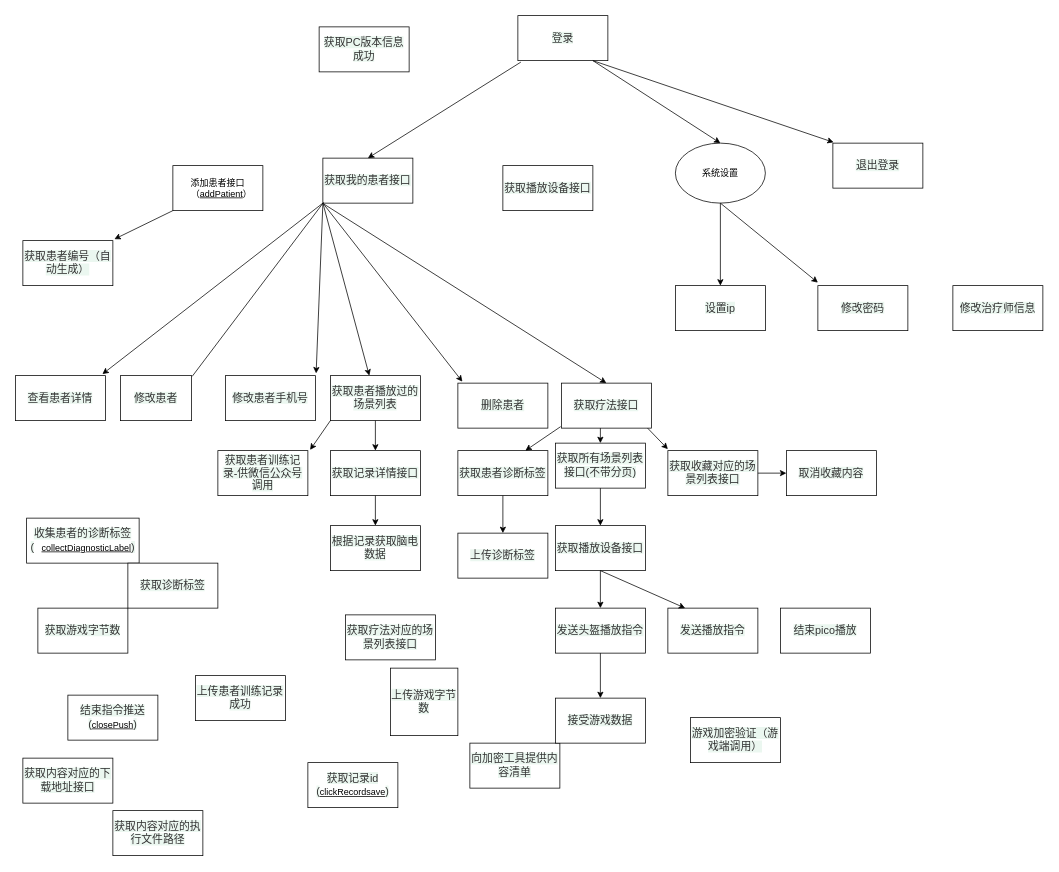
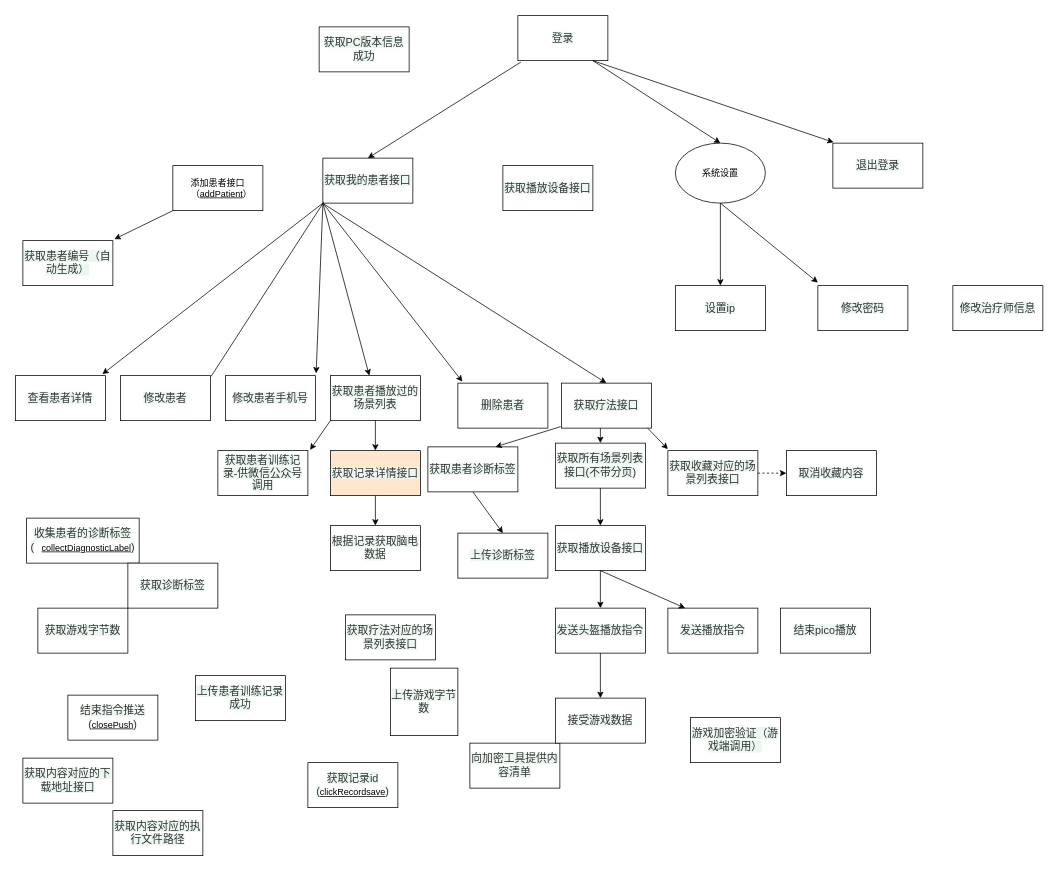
- <mxCell id="40" value="&lt;span style=&quot;color: rgb(51 , 51 , 51) ; font-family: &amp;#34;droid sans&amp;#34; , sans-serif ; font-size: 14.4px ; text-align: left ; white-space: normal ; background-color: rgb(235 , 247 , 240)&quot;&gt;修改患者&lt;/span&gt;" style="rounded=0;whiteSpace=wrap;html=1;" parent="1" vertex="1"><mxGeometry x="160" y="500" width="95" height="60" as="geometry" /></mxCell>
+ <mxCell id="40" value="&lt;span style=&quot;color: rgb(51 , 51 , 51) ; font-family: &amp;#34;droid sans&amp;#34; , sans-serif ; font-size: 14.4px ; text-align: left ; white-space: normal ; background-color: rgb(235 , 247 , 240)&quot;&gt;修改患者&lt;/span&gt;" style="rounded=0;whiteSpace=wrap;html=1;" parent="1" vertex="1"><mxGeometry x="160" y="500" width="120" height="60" as="geometry" /></mxCell>
- <mxCell id="17" value="&lt;span style=&quot;color: rgb(51 , 51 , 51) ; font-family: &amp;#34;droid sans&amp;#34; , sans-serif ; font-size: 14.4px ; text-align: left ; white-space: normal ; background-color: rgb(235 , 247 , 240)&quot;&gt;获取记录详情接口&lt;/span&gt;" style="rounded=0;whiteSpace=wrap;html=1;" parent="1" vertex="1"><mxGeometry x="440" y="600" width="120" height="60" as="geometry" /></mxCell>
+ <mxCell id="17" value="&lt;span style=&quot;color: rgb(51 , 51 , 51) ; font-family: &amp;#34;droid sans&amp;#34; , sans-serif ; font-size: 14.4px ; text-align: left ; white-space: normal ; background-color: rgb(235 , 247 , 240)&quot;&gt;获取记录详情接口&lt;/span&gt;" style="rounded=0;whiteSpace=wrap;html=1;fillColor=#ffe6cc;" parent="1" vertex="1"><mxGeometry x="440" y="600" width="120" height="60" as="geometry" /></mxCell>
- <mxCell id="15" value="&lt;span style=&quot;color: rgb(51 , 51 , 51) ; font-family: &amp;#34;droid sans&amp;#34; , sans-serif ; font-size: 14.4px ; text-align: left ; white-space: normal ; background-color: rgb(235 , 247 , 240)&quot;&gt;获取患者诊断标签&lt;/span&gt;" style="rounded=0;whiteSpace=wrap;html=1;" parent="1" vertex="1"><mxGeometry x="610" y="600" width="120" height="60" as="geometry" /></mxCell>
+ <mxCell id="15" value="&lt;span style=&quot;color: rgb(51 , 51 , 51) ; font-family: &amp;#34;droid sans&amp;#34; , sans-serif ; font-size: 14.4px ; text-align: left ; white-space: normal ; background-color: rgb(235 , 247 , 240)&quot;&gt;获取患者诊断标签&lt;/span&gt;" style="rounded=0;whiteSpace=wrap;html=1;" parent="1" vertex="1"><mxGeometry x="570" y="595" width="120" height="60" as="geometry" /></mxCell>
- <mxCell id="59" value="" style="endArrow=classic;html=1;entryX=0;entryY=0.5;entryDx=0;entryDy=0;exitX=1;exitY=0.5;exitDx=0;exitDy=0;" parent="1" source="22" target="6" edge="1"><mxGeometry width="50" height="50" relative="1" as="geometry"><mxPoint x="900" y="570" as="sourcePoint" /><mxPoint x="1020" y="510" as="targetPoint" /></mxGeometry></mxCell>
+ <mxCell id="59" value="" style="endArrow=classic;html=1;entryX=0;entryY=0.5;entryDx=0;entryDy=0;exitX=1;exitY=0.5;exitDx=0;exitDy=0;dashed=1;" parent="1" source="22" target="6" edge="1"><mxGeometry width="50" height="50" relative="1" as="geometry"><mxPoint x="900" y="570" as="sourcePoint" /><mxPoint x="1020" y="510" as="targetPoint" /></mxGeometry></mxCell>
